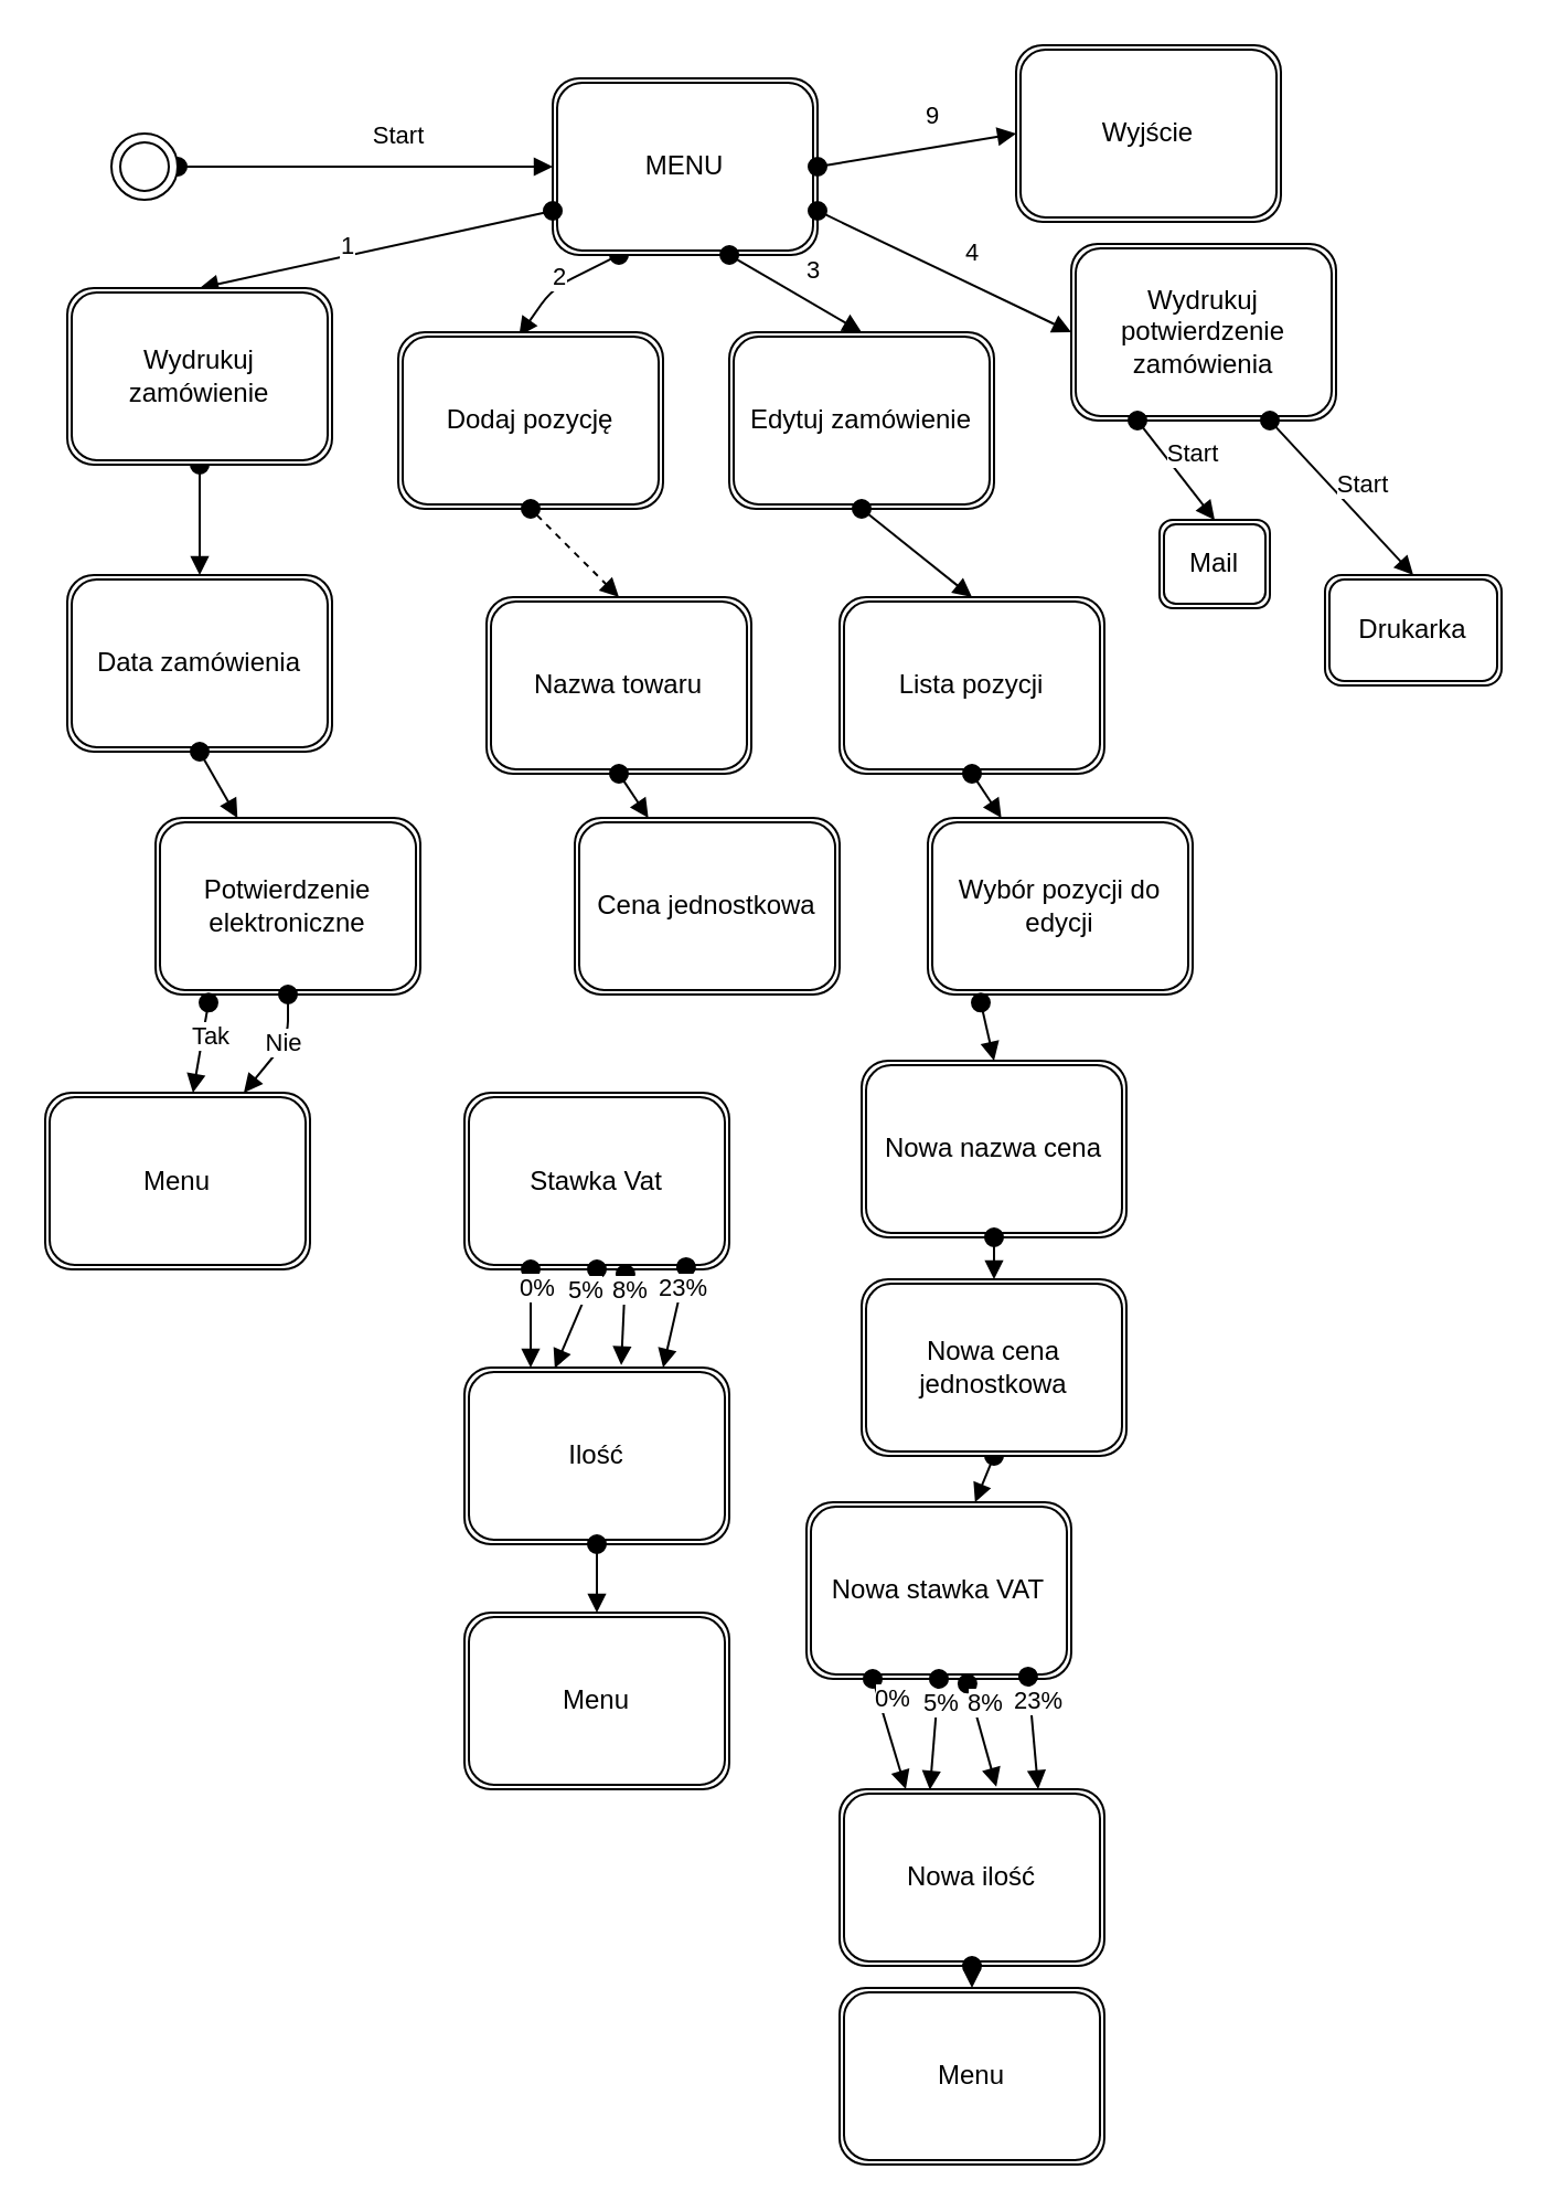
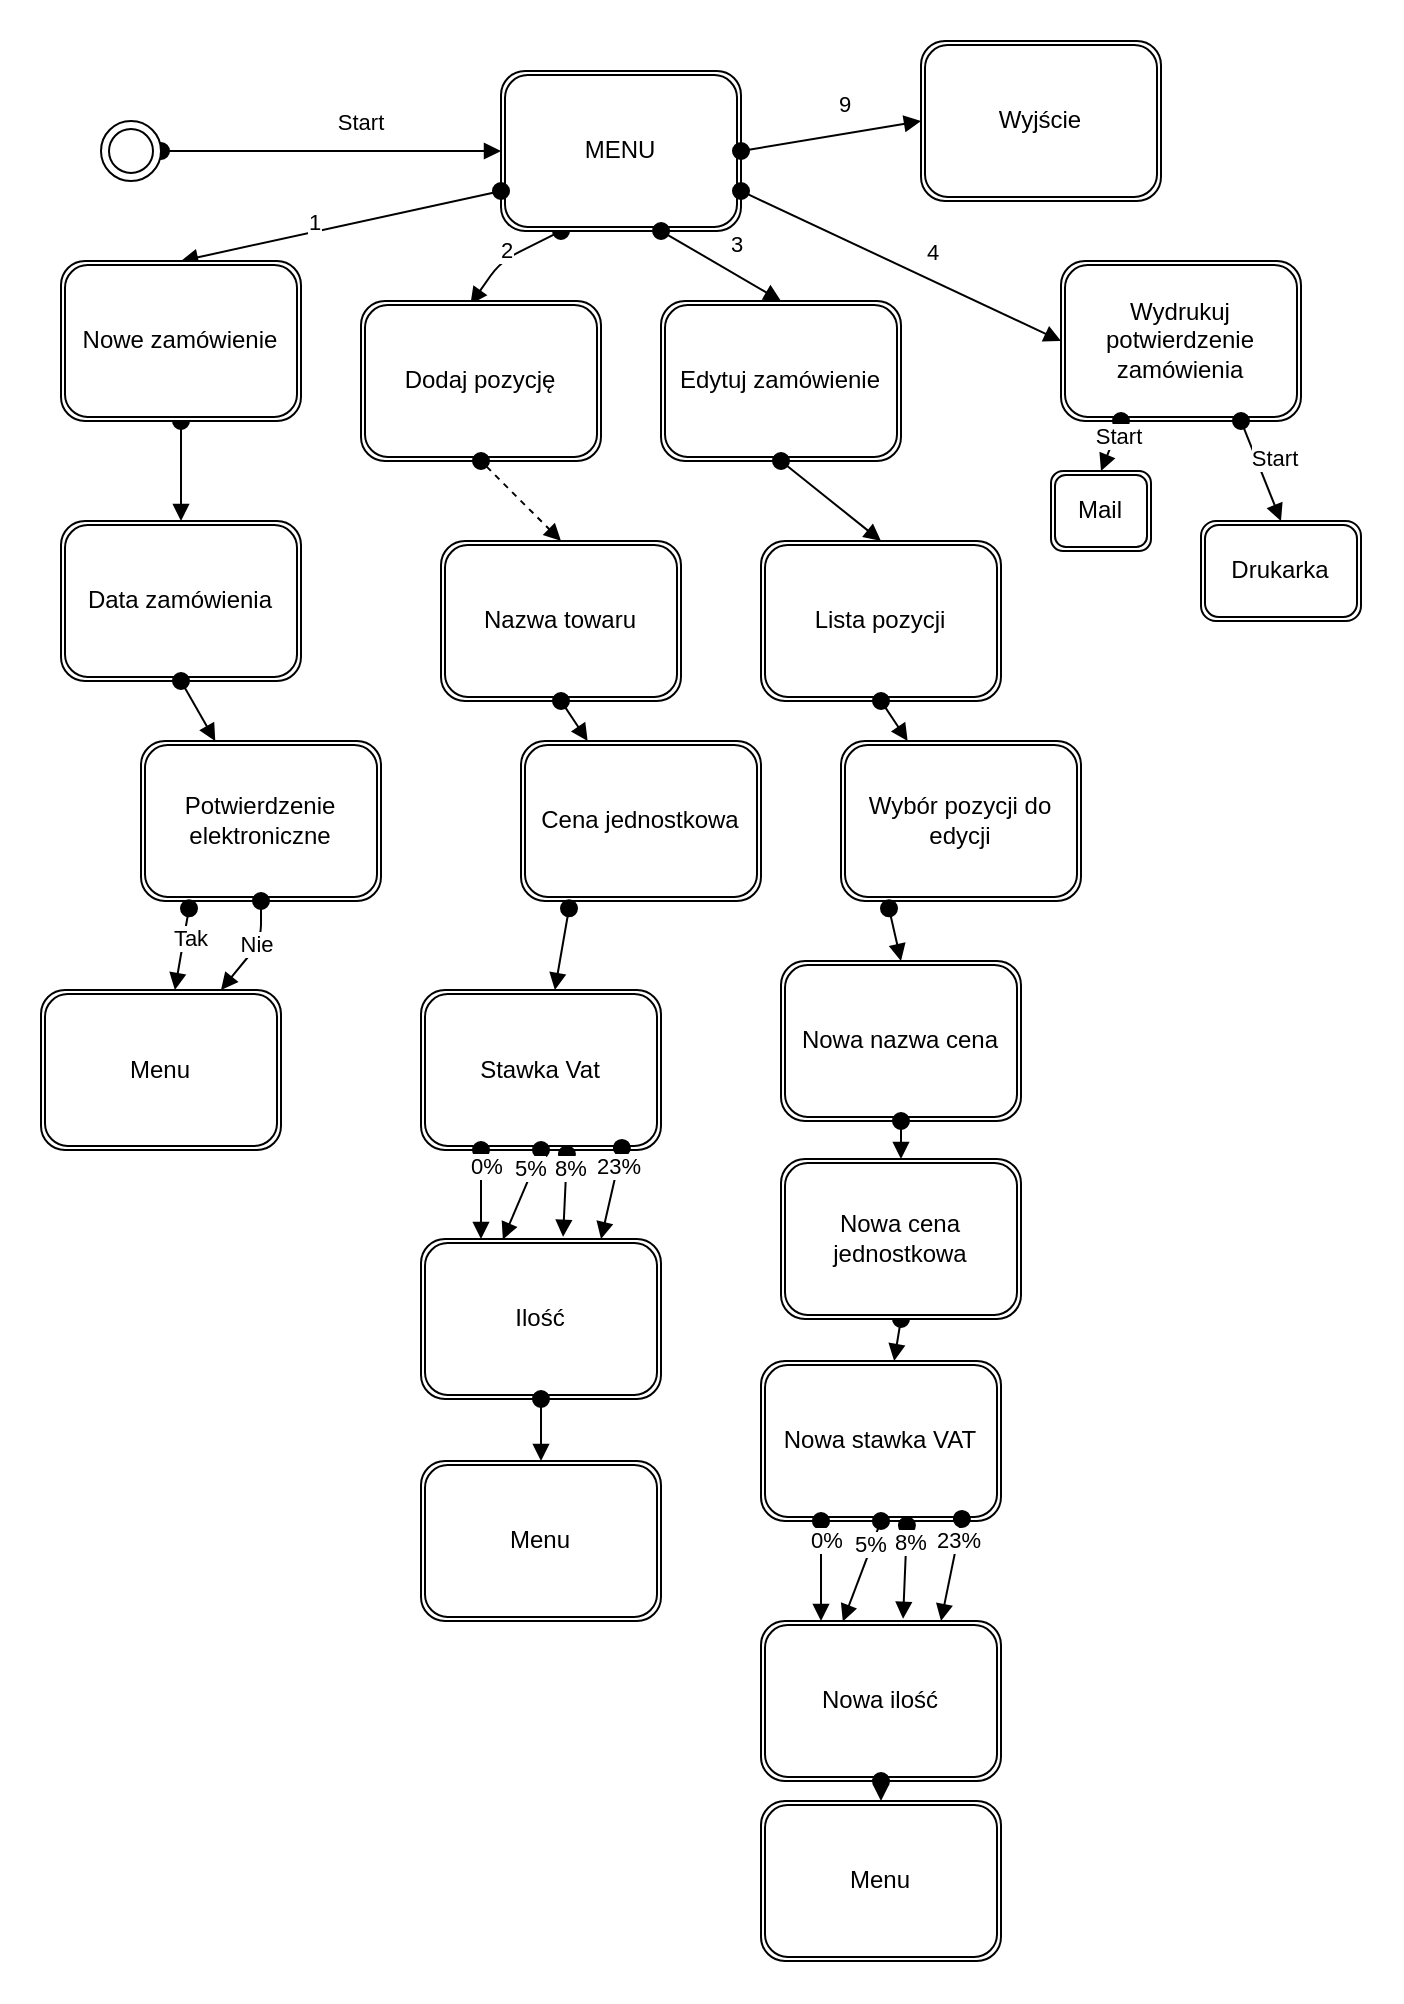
- <mxCell id="13" value="Wydrukuj potwierdzenie zamówienia" style="shape=ext;double=1;rounded=1;whiteSpace=wrap;html=1;" vertex="1" parent="1"><mxGeometry x="485" y="110" width="120" height="80" as="geometry" /></mxCell>
+ <mxCell id="13" value="Wydrukuj potwierdzenie zamówienia" style="shape=ext;double=1;rounded=1;whiteSpace=wrap;html=1;" vertex="1" parent="1"><mxGeometry x="530" y="130" width="120" height="80" as="geometry" /></mxCell>
- <mxCell id="10" value="Wydrukuj zamówienie" style="shape=ext;double=1;rounded=1;whiteSpace=wrap;html=1;" vertex="1" parent="1"><mxGeometry x="30" y="130" width="120" height="80" as="geometry" /></mxCell>
+ <mxCell id="10" value="Nowe zamówienie" style="shape=ext;double=1;rounded=1;whiteSpace=wrap;html=1;" vertex="1" parent="1"><mxGeometry x="30" y="130" width="120" height="80" as="geometry" /></mxCell>
+ <mxCell id="28" value="" style="html=1;verticalAlign=bottom;startArrow=oval;startFill=1;endArrow=block;startSize=8;exitX=0.2;exitY=1.046;exitDx=0;exitDy=0;exitPerimeter=0;" edge="1" parent="1" source="27" target="29"><mxGeometry x="-0.221" y="3" width="60" relative="1" as="geometry"><mxPoint x="270.333" y="469.833" as="sourcePoint" /><mxPoint x="270" y="549.5" as="targetPoint" /><mxPoint as="offset" /></mxGeometry></mxCell>
- <mxCell id="44" value="Nowa stawka VAT" style="shape=ext;double=1;rounded=1;whiteSpace=wrap;html=1;" vertex="1" parent="1"><mxGeometry x="365" y="680" width="120" height="80" as="geometry" /></mxCell>
+ <mxCell id="44" value="Nowa stawka VAT" style="shape=ext;double=1;rounded=1;whiteSpace=wrap;html=1;" vertex="1" parent="1"><mxGeometry x="380" y="680" width="120" height="80" as="geometry" /></mxCell>
